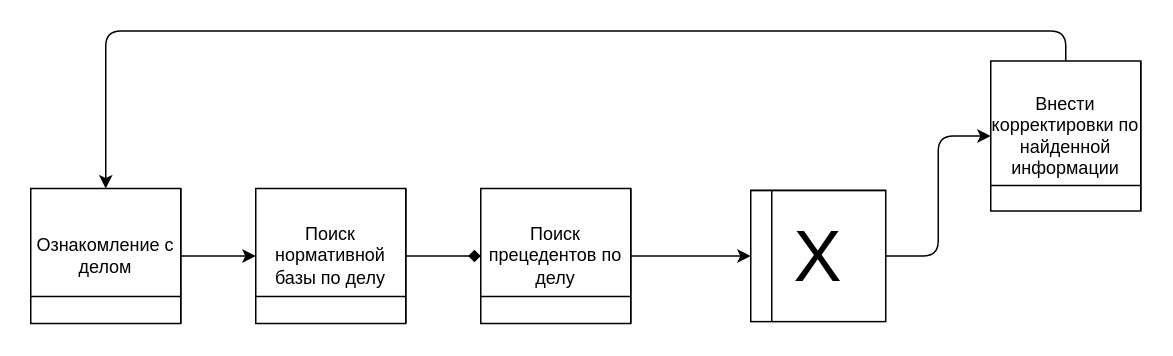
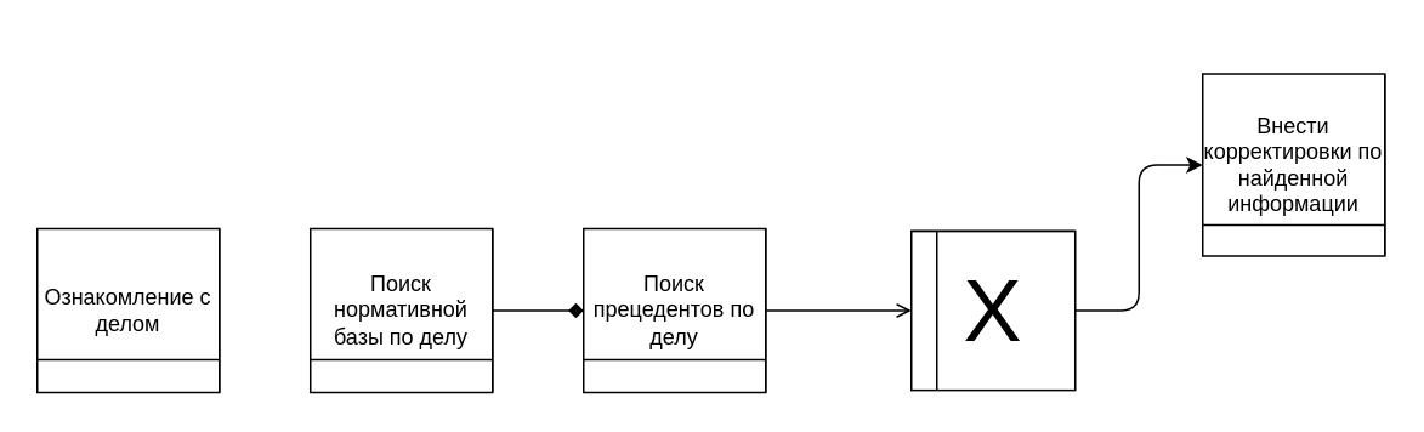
- <mxCell id="11" value="" style="endArrow=classic;html=1;edgeStyle=orthogonalEdgeStyle;exitX=0.5;exitY=0;exitDx=0;exitDy=0;entryX=0.5;entryY=0;entryDx=0;entryDy=0;" parent="1" source="8" target="3" edge="1"><mxGeometry width="50" height="50" relative="1" as="geometry"><mxPoint x="310" y="160" as="sourcePoint" /><mxPoint x="360" y="110" as="targetPoint" /><Array as="points"><mxPoint x="710" y="20" /><mxPoint x="70" y="20" /></Array></mxGeometry></mxCell>
- <mxCell id="2" value="" style="edgeStyle=orthogonalEdgeStyle;rounded=0;orthogonalLoop=1;jettySize=auto;html=1;" parent="1" source="3" target="5" edge="1"><mxGeometry relative="1" as="geometry" /></mxCell>
- <mxCell id="6" value="" style="edgeStyle=orthogonalEdgeStyle;rounded=0;orthogonalLoop=1;jettySize=auto;html=1;entryX=0;entryY=0.5;entryDx=0;entryDy=0;" parent="1" source="7" target="9" edge="1"><mxGeometry relative="1" as="geometry"><mxPoint x="500" y="170" as="targetPoint" /></mxGeometry></mxCell>
+ <mxCell id="6" value="" style="edgeStyle=orthogonalEdgeStyle;rounded=0;orthogonalLoop=1;jettySize=auto;html=1;entryX=0;entryY=0.5;entryDx=0;entryDy=0;endArrow=open;" parent="1" source="7" target="9" edge="1"><mxGeometry relative="1" as="geometry"><mxPoint x="500" y="170" as="targetPoint" /></mxGeometry></mxCell>
